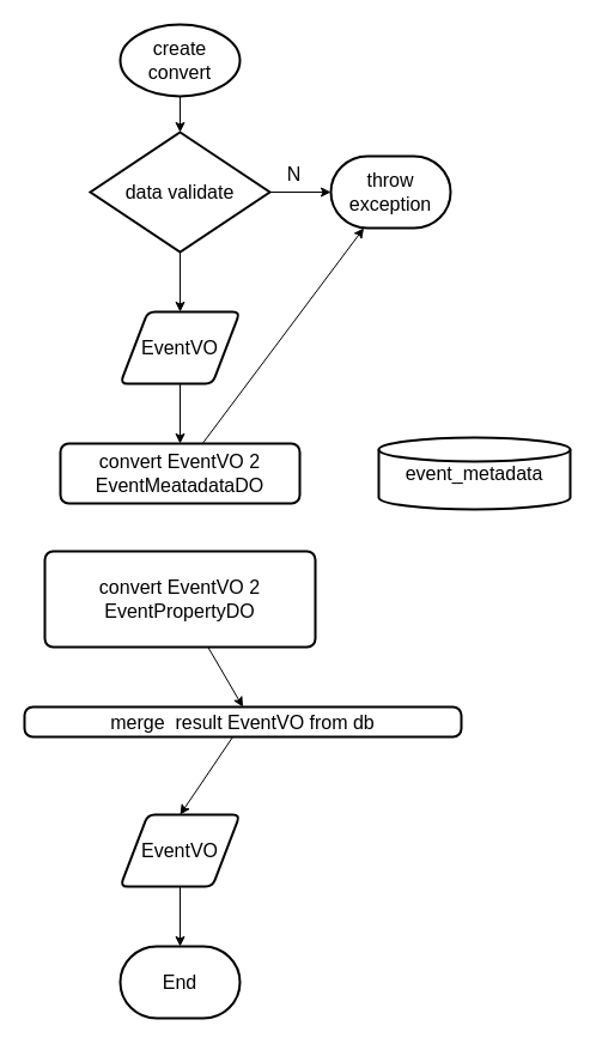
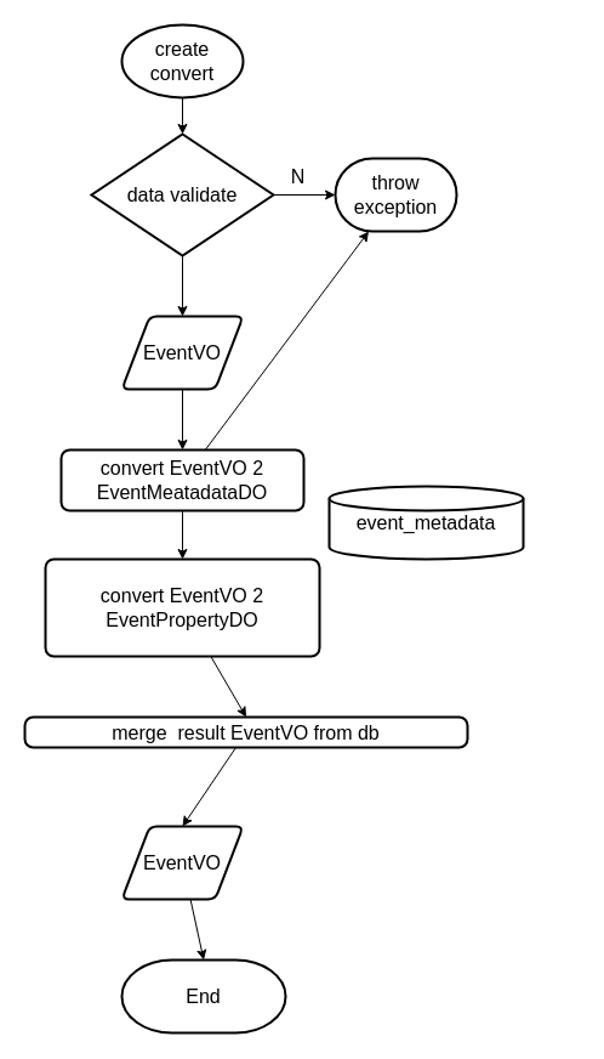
- <mxCell id="14" value="event_metadata" style="strokeWidth=2;html=1;shape=mxgraph.flowchart.database;whiteSpace=wrap;fontSize=16;" vertex="1" parent="1"><mxGeometry x="316" y="365" width="160" height="60" as="geometry" /></mxCell>
+ <mxCell id="14" value="event_metadata" style="strokeWidth=2;html=1;shape=mxgraph.flowchart.database;whiteSpace=wrap;fontSize=16;" vertex="1" parent="1"><mxGeometry x="271" y="400" width="160" height="60" as="geometry" /></mxCell>
+ <mxCell id="12" style="edgeStyle=none;rounded=0;orthogonalLoop=1;jettySize=auto;html=1;entryX=0.5;entryY=0;entryDx=0;entryDy=0;fontSize=16;" edge="1" parent="1" source="13" target="16"><mxGeometry relative="1" as="geometry" /></mxCell>
- <mxCell id="21" value="End" style="strokeWidth=2;html=1;shape=mxgraph.flowchart.terminator;whiteSpace=wrap;fontSize=16;" vertex="1" parent="1"><mxGeometry x="100" y="790" width="100" height="60" as="geometry" /></mxCell>
+ <mxCell id="21" value="End" style="strokeWidth=2;html=1;shape=mxgraph.flowchart.terminator;whiteSpace=wrap;fontSize=16;" vertex="1" parent="1"><mxGeometry x="100" y="790" width="135" height="60" as="geometry" /></mxCell>
